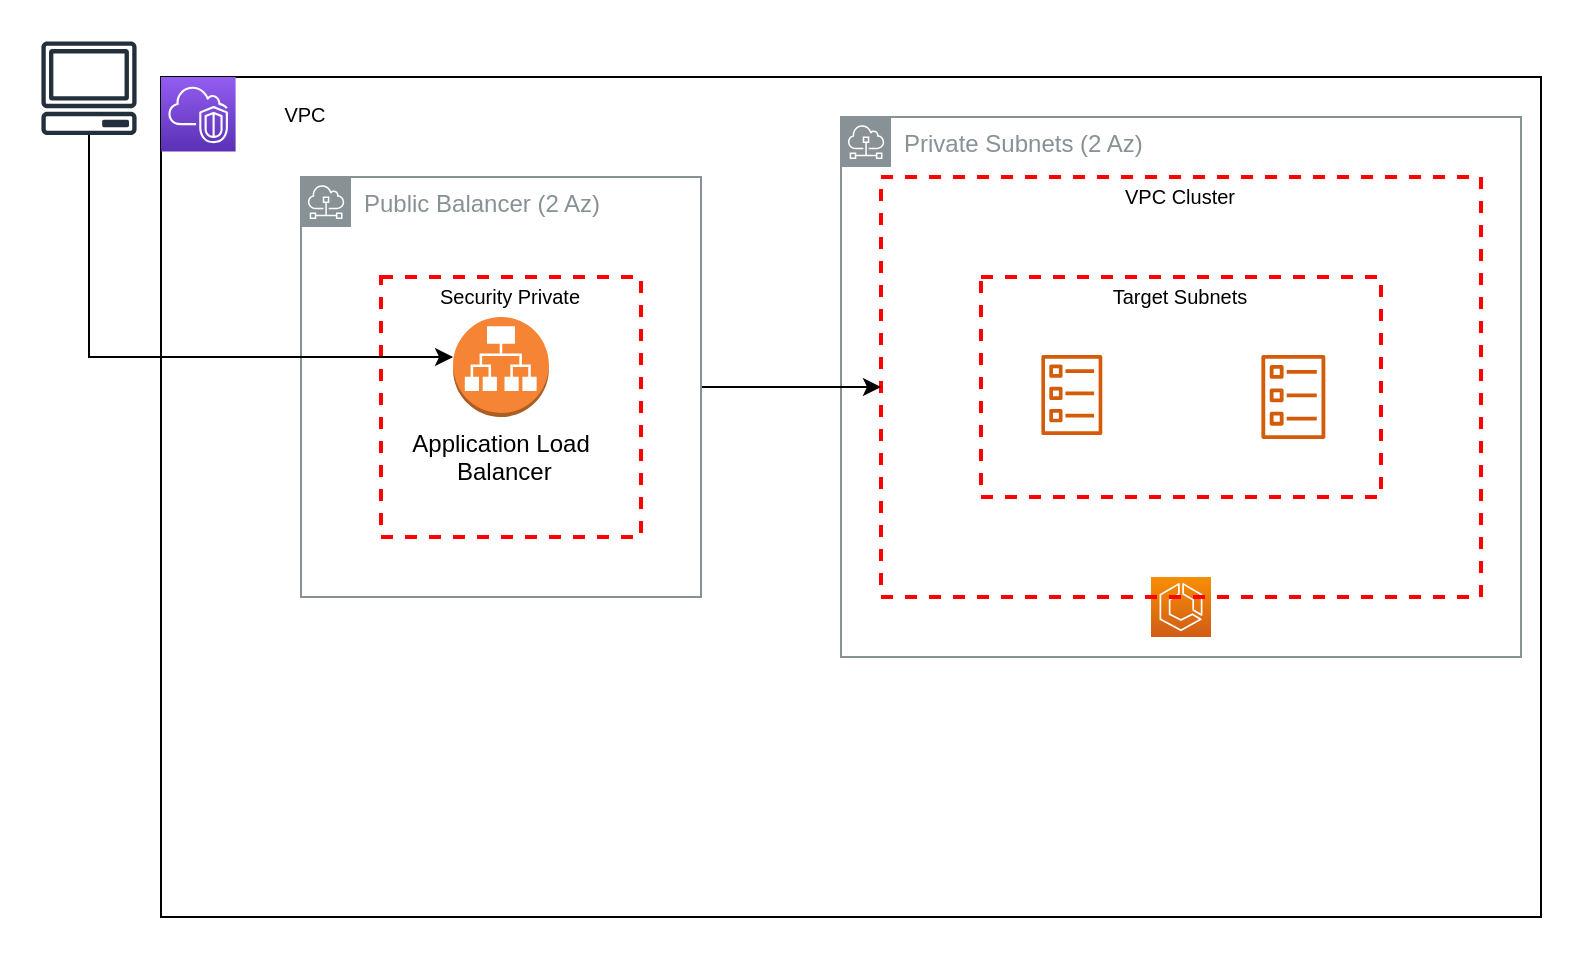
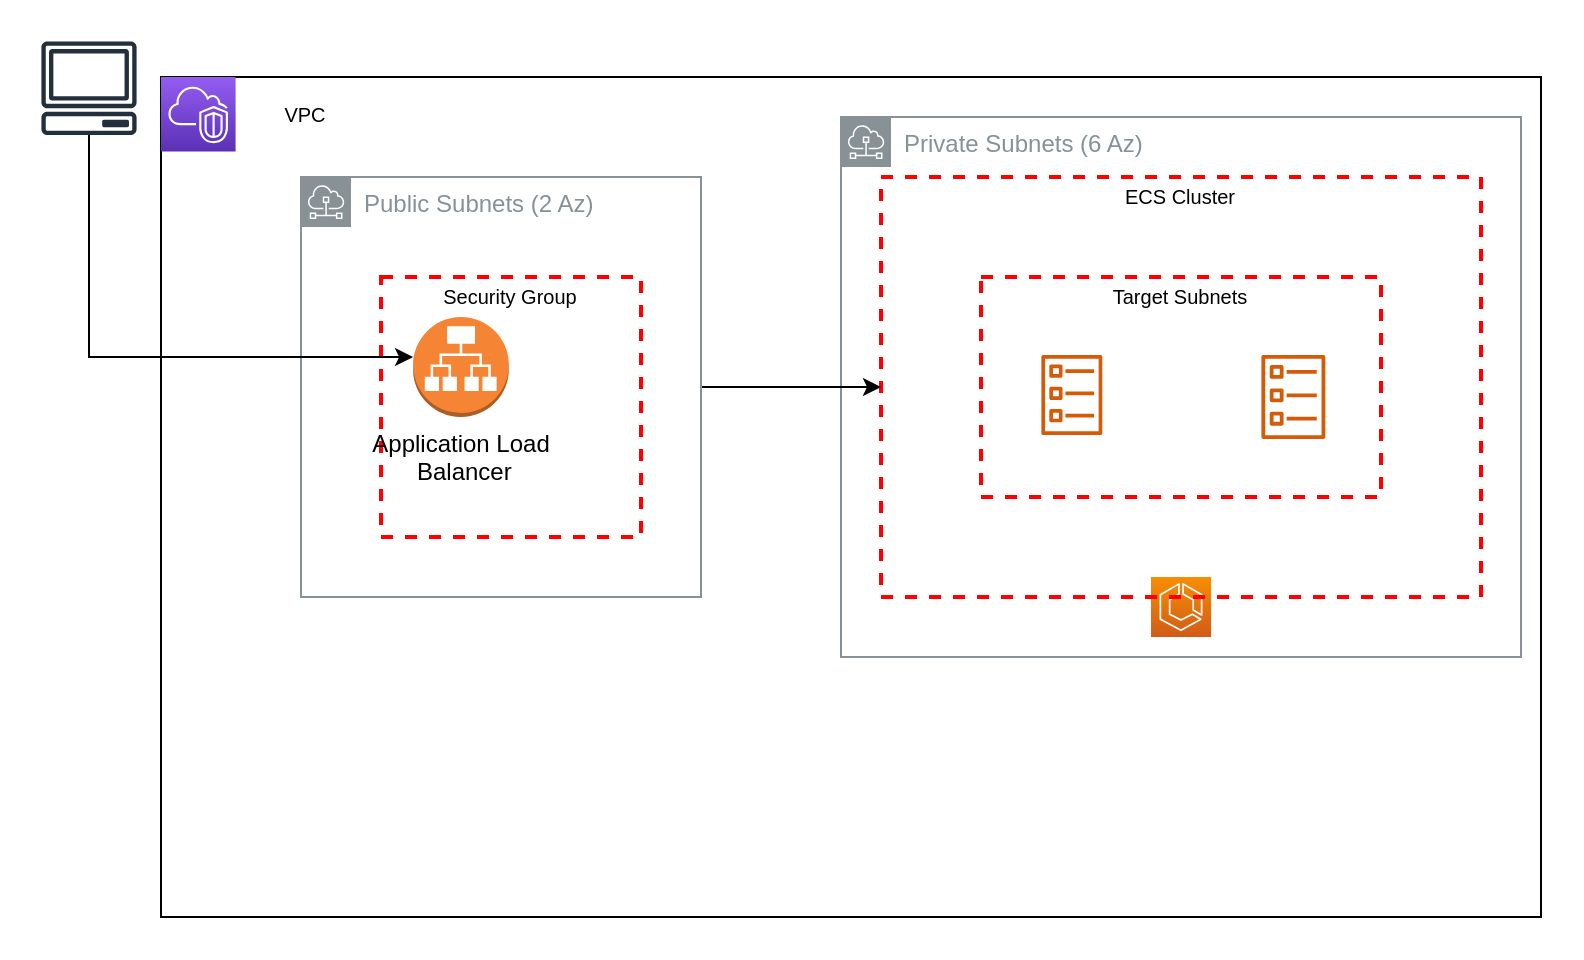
- <mxCell id="9" value="Private Subnets (2 Az)" style="sketch=0;outlineConnect=0;gradientColor=none;html=1;whiteSpace=wrap;fontSize=12;fontStyle=0;shape=mxgraph.aws4.group;grIcon=mxgraph.aws4.group_subnet;strokeColor=#879196;fillColor=none;verticalAlign=top;align=left;spacingLeft=30;fontColor=#879196;dashed=0;" vertex="1" parent="1"><mxGeometry x="420" y="58" width="340" height="270" as="geometry" /></mxCell>
+ <mxCell id="9" value="Private Subnets (6 Az)" style="sketch=0;outlineConnect=0;gradientColor=none;html=1;whiteSpace=wrap;fontSize=12;fontStyle=0;shape=mxgraph.aws4.group;grIcon=mxgraph.aws4.group_subnet;strokeColor=#879196;fillColor=none;verticalAlign=top;align=left;spacingLeft=30;fontColor=#879196;dashed=0;" vertex="1" parent="1"><mxGeometry x="420" y="58" width="340" height="270" as="geometry" /></mxCell>
- <mxCell id="7" value="VPC Cluster" style="fontStyle=0;verticalAlign=top;align=center;spacingTop=-2;fillColor=none;rounded=0;whiteSpace=wrap;html=1;strokeColor=#FF0000;strokeWidth=2;dashed=1;container=1;collapsible=0;expand=0;recursiveResize=0;labelBackgroundColor=none;fontSize=10;" vertex="1" parent="2"><mxGeometry x="360" y="50" width="300" height="210" as="geometry" /></mxCell>
+ <mxCell id="7" value="ECS Cluster" style="fontStyle=0;verticalAlign=top;align=center;spacingTop=-2;fillColor=none;rounded=0;whiteSpace=wrap;html=1;strokeColor=#FF0000;strokeWidth=2;dashed=1;container=1;collapsible=0;expand=0;recursiveResize=0;labelBackgroundColor=none;fontSize=10;" vertex="1" parent="2"><mxGeometry x="360" y="50" width="300" height="210" as="geometry" /></mxCell>
- <mxCell id="11" value="Public Balancer (2 Az)" style="sketch=0;outlineConnect=0;gradientColor=none;html=1;whiteSpace=wrap;fontSize=12;fontStyle=0;shape=mxgraph.aws4.group;grIcon=mxgraph.aws4.group_subnet;strokeColor=#879196;fillColor=none;verticalAlign=top;align=left;spacingLeft=30;fontColor=#879196;dashed=0;" vertex="1" parent="1"><mxGeometry x="150" y="88" width="200" height="210" as="geometry" /></mxCell>
+ <mxCell id="11" value="Public Subnets (2 Az)" style="sketch=0;outlineConnect=0;gradientColor=none;html=1;whiteSpace=wrap;fontSize=12;fontStyle=0;shape=mxgraph.aws4.group;grIcon=mxgraph.aws4.group_subnet;strokeColor=#879196;fillColor=none;verticalAlign=top;align=left;spacingLeft=30;fontColor=#879196;dashed=0;" vertex="1" parent="1"><mxGeometry x="150" y="88" width="200" height="210" as="geometry" /></mxCell>
- <mxCell id="12" value="Security Private" style="fontStyle=0;verticalAlign=top;align=center;spacingTop=-2;fillColor=none;rounded=0;whiteSpace=wrap;html=1;strokeColor=#FF0000;strokeWidth=2;dashed=1;container=1;collapsible=0;expand=0;recursiveResize=0;fontSize=10;" vertex="1" parent="1"><mxGeometry x="190" y="138" width="130" height="130" as="geometry" /></mxCell>
+ <mxCell id="12" value="Security Group" style="fontStyle=0;verticalAlign=top;align=center;spacingTop=-2;fillColor=none;rounded=0;whiteSpace=wrap;html=1;strokeColor=#FF0000;strokeWidth=2;dashed=1;container=1;collapsible=0;expand=0;recursiveResize=0;fontSize=10;" vertex="1" parent="1"><mxGeometry x="190" y="138" width="130" height="130" as="geometry" /></mxCell>
- <mxCell id="13" value="Application Load&lt;br&gt;&amp;nbsp;Balancer" style="outlineConnect=0;dashed=0;verticalLabelPosition=bottom;verticalAlign=top;align=center;html=1;shape=mxgraph.aws3.application_load_balancer;fillColor=#F58534;gradientColor=none;" vertex="1" parent="12"><mxGeometry x="36.04" y="20" width="47.92" height="50" as="geometry" /></mxCell>
+ <mxCell id="13" value="Application Load&lt;br&gt;&amp;nbsp;Balancer" style="outlineConnect=0;dashed=0;verticalLabelPosition=bottom;verticalAlign=top;align=center;html=1;shape=mxgraph.aws3.application_load_balancer;fillColor=#F58534;gradientColor=none;" vertex="1" parent="12"><mxGeometry x="16.04" y="20" width="47.92" height="50" as="geometry" /></mxCell>
